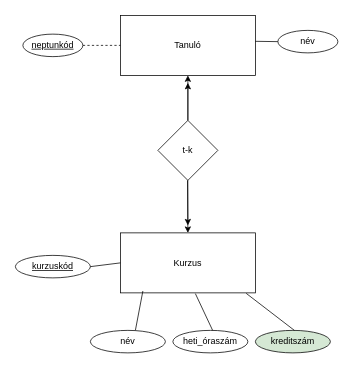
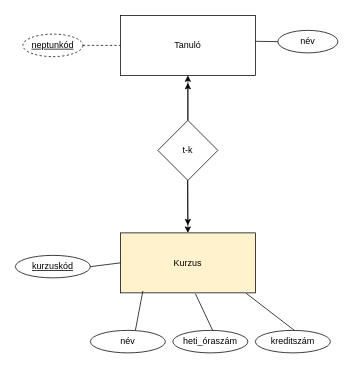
- <mxCell id="14" value="&lt;u&gt;neptunkód&lt;/u&gt;" style="ellipse;whiteSpace=wrap;html=1;" vertex="1" parent="1"><mxGeometry x="30" y="45" width="80" height="30" as="geometry" /></mxCell>
+ <mxCell id="14" value="&lt;u&gt;neptunkód&lt;/u&gt;" style="ellipse;whiteSpace=wrap;html=1;dashed=1;" vertex="1" parent="1"><mxGeometry x="30" y="45" width="80" height="30" as="geometry" /></mxCell>
- <mxCell id="2" value="Kurzus" style="rounded=0;whiteSpace=wrap;html=1;" vertex="1" parent="1"><mxGeometry x="160" y="310" width="180" height="80" as="geometry" /></mxCell>
+ <mxCell id="2" value="Kurzus" style="rounded=0;whiteSpace=wrap;html=1;fillColor=#fff2cc;" vertex="1" parent="1"><mxGeometry x="160" y="310" width="180" height="80" as="geometry" /></mxCell>
- <mxCell id="18" value="kreditszám" style="ellipse;whiteSpace=wrap;html=1;fillColor=#d5e8d4;" vertex="1" parent="1"><mxGeometry x="340" y="440" width="100" height="30" as="geometry" /></mxCell>
+ <mxCell id="18" value="kreditszám" style="ellipse;whiteSpace=wrap;html=1;" vertex="1" parent="1"><mxGeometry x="340" y="440" width="100" height="30" as="geometry" /></mxCell>
